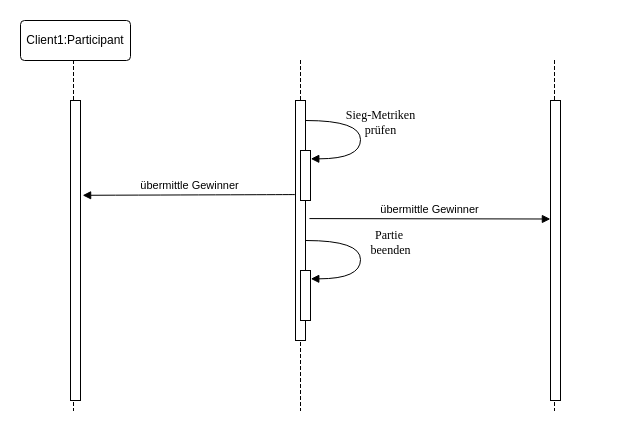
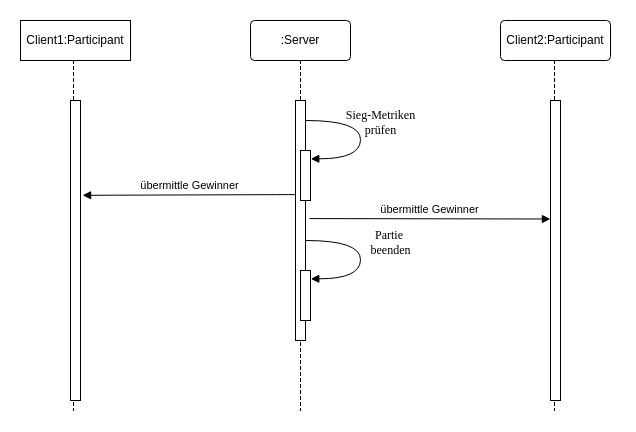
- <mxCell id="2" value="Client1:Participant" style="rounded=1;arcSize=10;whiteSpace=wrap;html=1;align=center;" parent="1" vertex="1"><mxGeometry x="20" y="20" width="110" height="40" as="geometry" /></mxCell>
+ <mxCell id="2" value="Client1:Participant" style="arcSize=10;whiteSpace=wrap;html=1;align=center;rounded=0;" parent="1" vertex="1"><mxGeometry x="20" y="20" width="110" height="40" as="geometry" /></mxCell>
+ <mxCell id="3" value=":Server" style="rounded=1;arcSize=10;whiteSpace=wrap;html=1;align=center;" parent="1" vertex="1"><mxGeometry x="250" y="20" width="100" height="40" as="geometry" /></mxCell>
+ <mxCell id="4" value="Client2:Participant" style="rounded=1;arcSize=10;whiteSpace=wrap;html=1;align=center;" parent="1" vertex="1"><mxGeometry x="500" y="20" width="110" height="40" as="geometry" /></mxCell>
